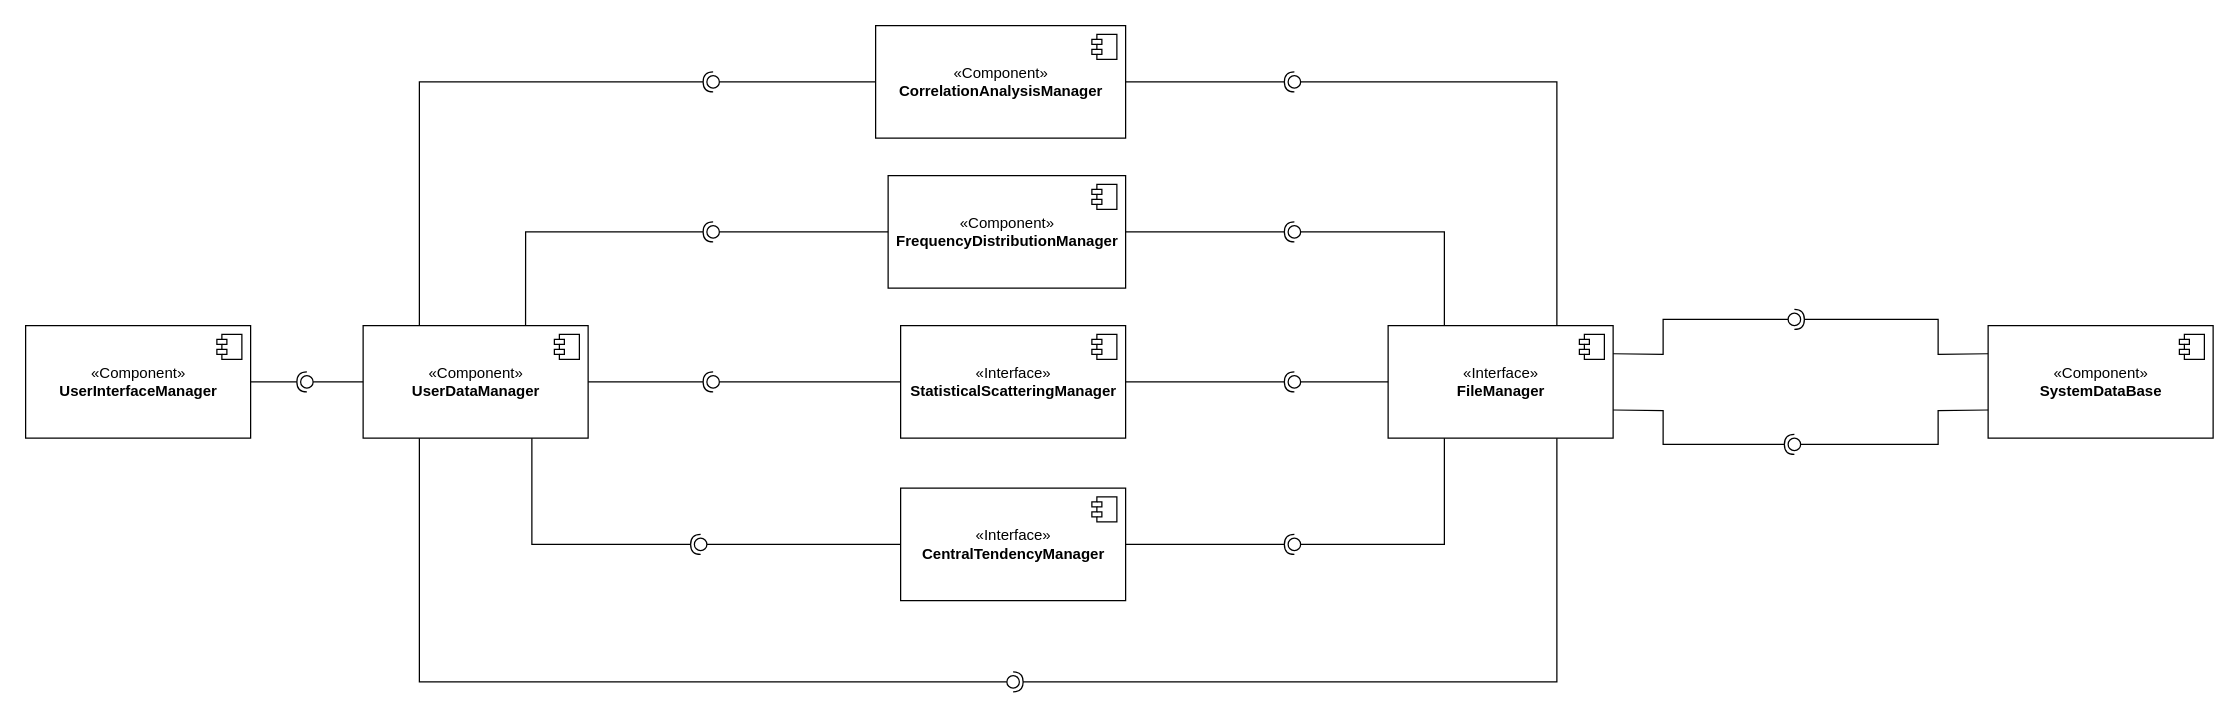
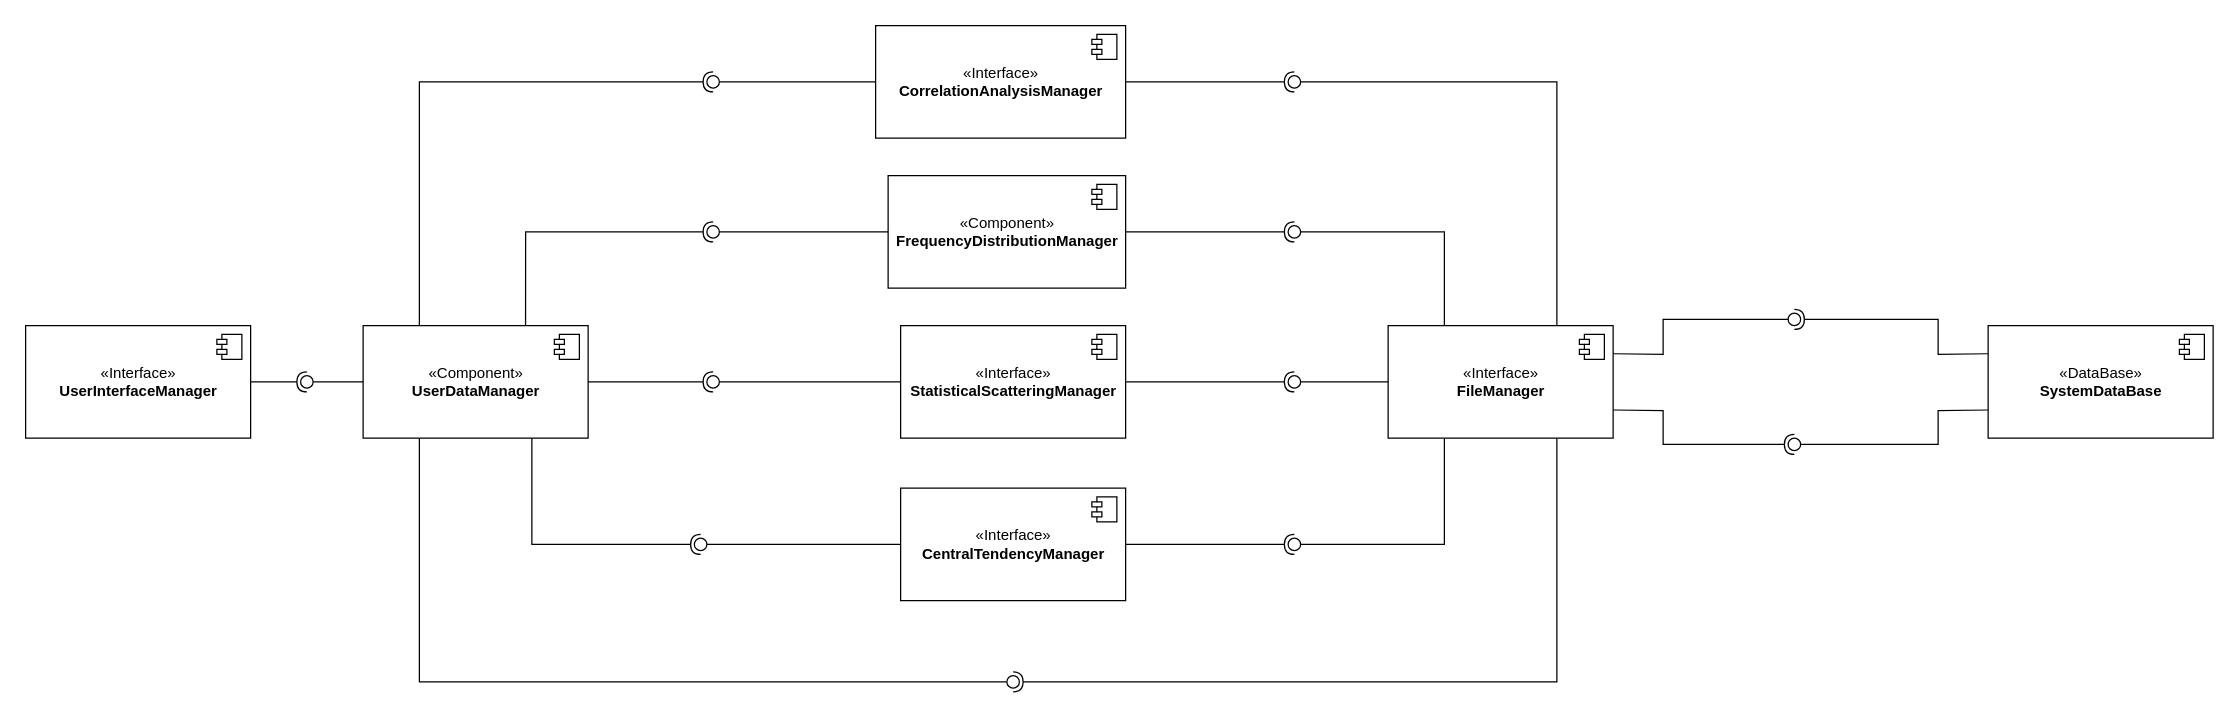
- <mxCell id="12" value="«Component»&lt;br&gt;&lt;b&gt;CorrelationAnalysisManager&lt;/b&gt;" style="html=1;dropTarget=0;" parent="1" vertex="1"><mxGeometry x="700" y="20" width="200" height="90" as="geometry" /></mxCell>
+ <mxCell id="12" value="«Interface»&lt;br&gt;&lt;b&gt;CorrelationAnalysisManager&lt;/b&gt;" style="html=1;dropTarget=0;" parent="1" vertex="1"><mxGeometry x="700" y="20" width="200" height="90" as="geometry" /></mxCell>
- <mxCell id="14" value="«Component»&lt;br&gt;&lt;b&gt;UserInterfaceManager&lt;/b&gt;" style="html=1;dropTarget=0;" parent="1" vertex="1"><mxGeometry x="20" y="260" width="180" height="90" as="geometry" /></mxCell>
+ <mxCell id="14" value="«Interface»&lt;br&gt;&lt;b&gt;UserInterfaceManager&lt;/b&gt;" style="html=1;dropTarget=0;" parent="1" vertex="1"><mxGeometry x="20" y="260" width="180" height="90" as="geometry" /></mxCell>
- <mxCell id="25" value="«Component»&lt;br&gt;&lt;b&gt;SystemDataBase&lt;/b&gt;" style="html=1;dropTarget=0;" parent="1" vertex="1"><mxGeometry x="1590" y="260" width="180" height="90" as="geometry" /></mxCell>
+ <mxCell id="25" value="«DataBase»&lt;br&gt;&lt;b&gt;SystemDataBase&lt;/b&gt;" style="html=1;dropTarget=0;" parent="1" vertex="1"><mxGeometry x="1590" y="260" width="180" height="90" as="geometry" /></mxCell>
